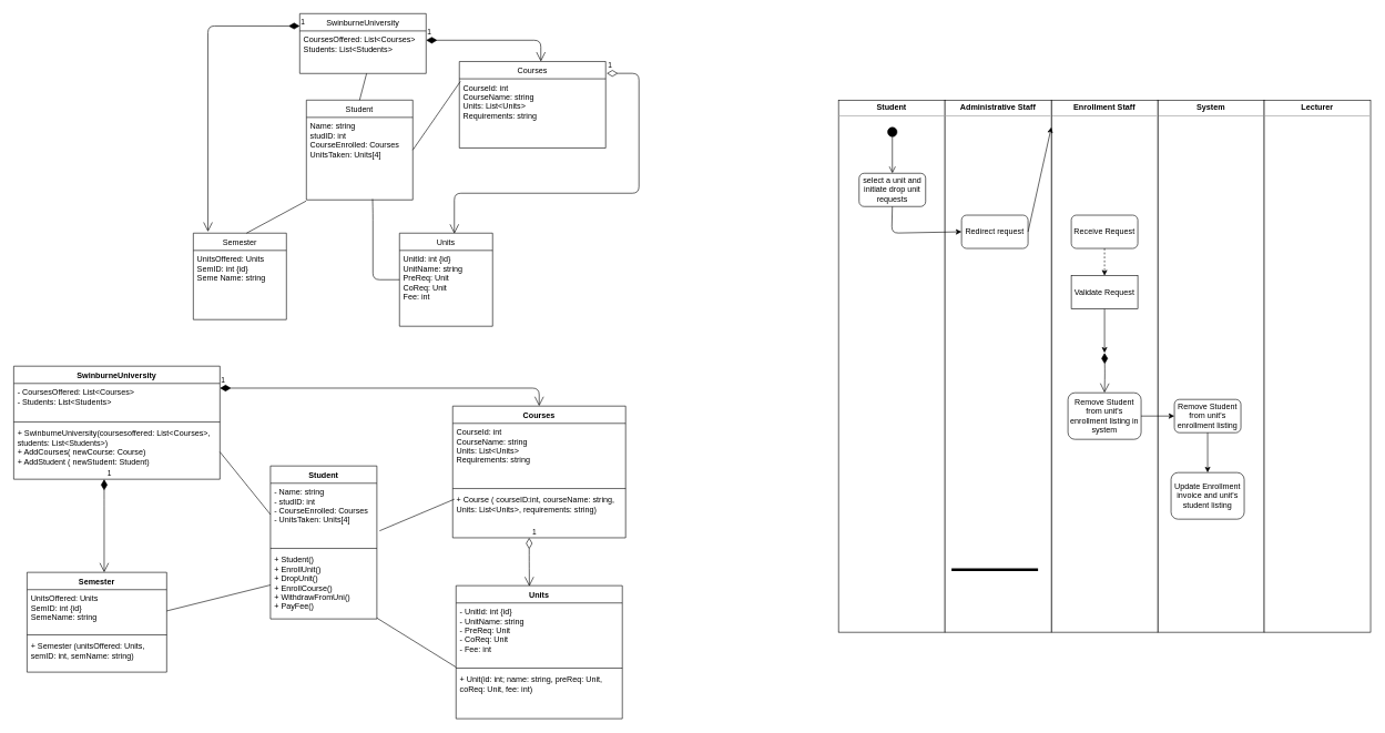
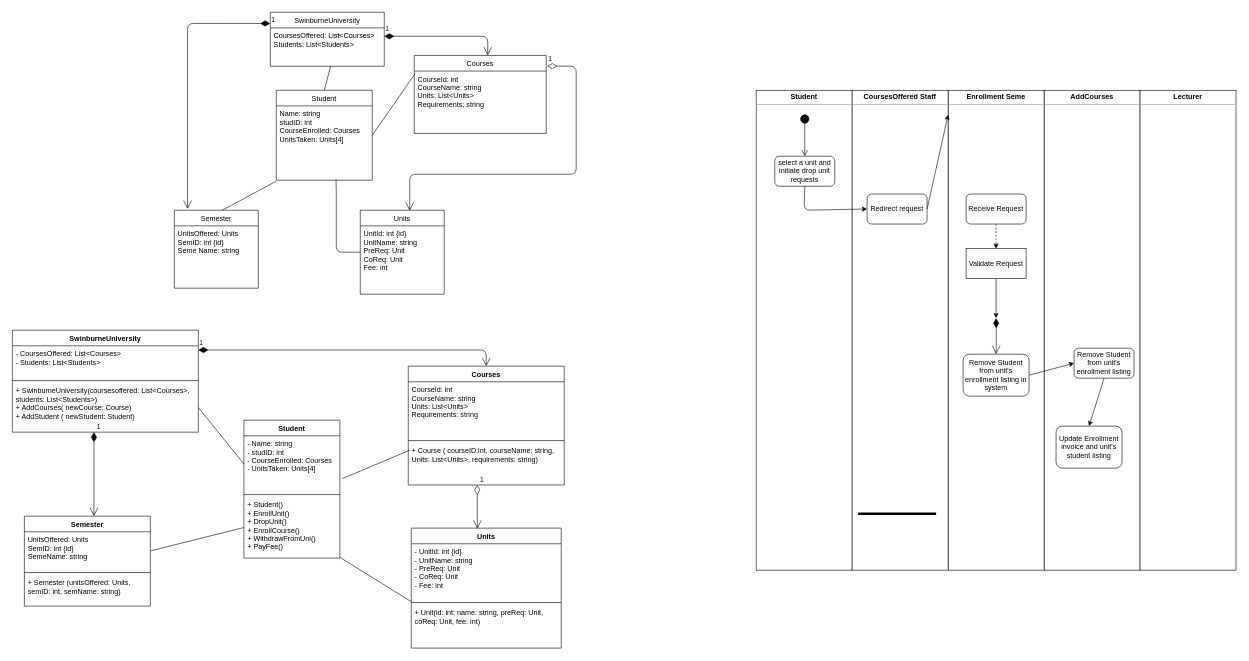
- <mxCell id="5" value="&lt;p style=&quot;margin: 0px ; margin-top: 4px ; text-align: center&quot;&gt;&lt;b&gt;Administrative Staff&lt;/b&gt;&lt;/p&gt;&lt;hr size=&quot;1&quot;&gt;&lt;div style=&quot;height: 2px&quot;&gt;&lt;/div&gt;" style="verticalAlign=top;align=left;overflow=fill;fontSize=12;fontFamily=Helvetica;html=1;" vertex="1" parent="1"><mxGeometry x="1420" y="150" width="160" height="800" as="geometry" /></mxCell>
+ <mxCell id="5" value="&lt;p style=&quot;margin: 0px ; margin-top: 4px ; text-align: center&quot;&gt;&lt;b&gt;CoursesOffered Staff&lt;/b&gt;&lt;/p&gt;&lt;hr size=&quot;1&quot;&gt;&lt;div style=&quot;height: 2px&quot;&gt;&lt;/div&gt;" style="verticalAlign=top;align=left;overflow=fill;fontSize=12;fontFamily=Helvetica;html=1;" vertex="1" parent="1"><mxGeometry x="1420" y="150" width="160" height="800" as="geometry" /></mxCell>
- <mxCell id="3" value="&lt;p style=&quot;margin: 0px ; margin-top: 4px ; text-align: center&quot;&gt;&lt;b&gt;Enrollment Staff&lt;/b&gt;&lt;/p&gt;&lt;hr size=&quot;1&quot;&gt;&lt;div style=&quot;height: 2px&quot;&gt;&lt;/div&gt;" style="verticalAlign=top;align=left;overflow=fill;fontSize=12;fontFamily=Helvetica;html=1;" vertex="1" parent="1"><mxGeometry x="1580" y="150" width="160" height="800" as="geometry" /></mxCell>
+ <mxCell id="3" value="&lt;p style=&quot;margin: 0px ; margin-top: 4px ; text-align: center&quot;&gt;&lt;b&gt;Enrollment Seme&lt;/b&gt;&lt;/p&gt;&lt;hr size=&quot;1&quot;&gt;&lt;div style=&quot;height: 2px&quot;&gt;&lt;/div&gt;" style="verticalAlign=top;align=left;overflow=fill;fontSize=12;fontFamily=Helvetica;html=1;" vertex="1" parent="1"><mxGeometry x="1580" y="150" width="160" height="800" as="geometry" /></mxCell>
- <mxCell id="2" value="&lt;p style=&quot;margin: 0px ; margin-top: 4px ; text-align: center&quot;&gt;&lt;b&gt;System&lt;/b&gt;&lt;br&gt;&lt;/p&gt;&lt;hr size=&quot;1&quot;&gt;&lt;div style=&quot;height: 2px&quot;&gt;&lt;/div&gt;" style="verticalAlign=top;align=left;overflow=fill;fontSize=12;fontFamily=Helvetica;html=1;" vertex="1" parent="1"><mxGeometry x="1740" y="150" width="160" height="800" as="geometry" /></mxCell>
+ <mxCell id="2" value="&lt;p style=&quot;margin: 0px ; margin-top: 4px ; text-align: center&quot;&gt;&lt;b&gt;AddCourses&lt;/b&gt;&lt;br&gt;&lt;/p&gt;&lt;hr size=&quot;1&quot;&gt;&lt;div style=&quot;height: 2px&quot;&gt;&lt;/div&gt;" style="verticalAlign=top;align=left;overflow=fill;fontSize=12;fontFamily=Helvetica;html=1;" vertex="1" parent="1"><mxGeometry x="1740" y="150" width="160" height="800" as="geometry" /></mxCell>
- <mxCell id="58" value="Remove Student from unit's enrollment listing" style="rounded=1;whiteSpace=wrap;html=1;" vertex="1" parent="1"><mxGeometry x="1765" y="600" width="100" height="50" as="geometry" /></mxCell>
+ <mxCell id="58" value="Remove Student from unit's enrollment listing" style="rounded=1;whiteSpace=wrap;html=1;" vertex="1" parent="1"><mxGeometry x="1790" y="580" width="100" height="50" as="geometry" /></mxCell>
